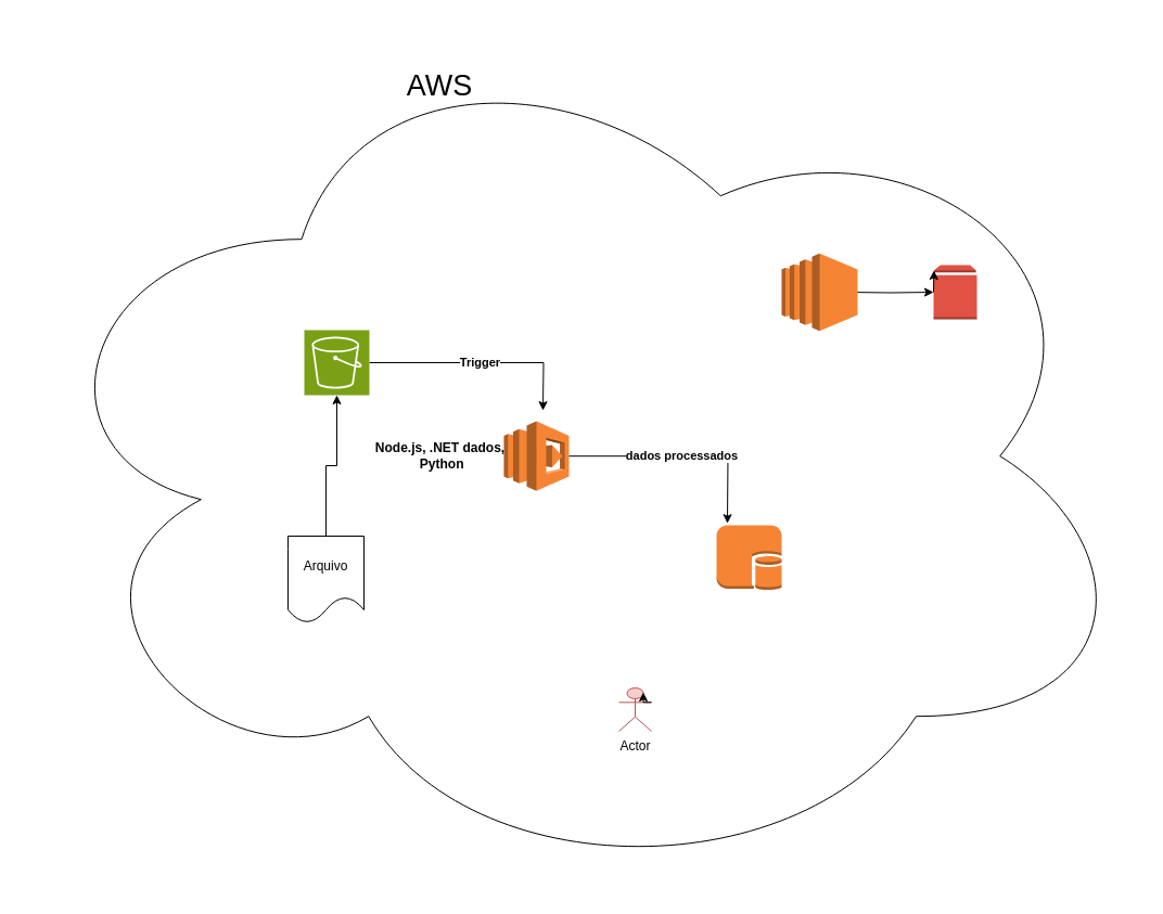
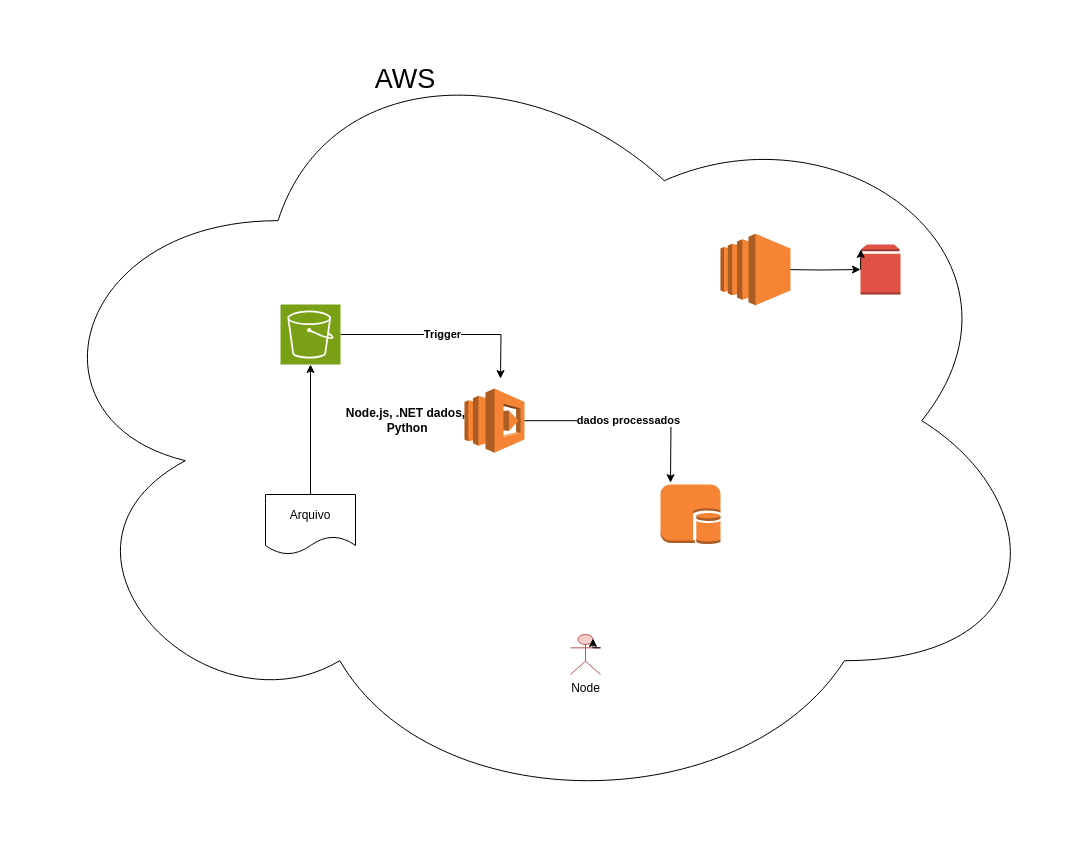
- <mxCell id="8" value="Arquivo" style="shape=document;whiteSpace=wrap;html=1;boundedLbl=1;" vertex="1" parent="1"><mxGeometry x="265" y="494" width="70" height="80" as="geometry" /></mxCell>
+ <mxCell id="8" value="Arquivo" style="shape=document;whiteSpace=wrap;html=1;boundedLbl=1;" vertex="1" parent="1"><mxGeometry x="265" y="494" width="90" height="60" as="geometry" /></mxCell>
- <mxCell id="6" value="Actor" style="shape=umlActor;verticalLabelPosition=bottom;verticalAlign=top;html=1;outlineConnect=0;fillColor=#f8cecc;strokeColor=#b85450;" vertex="1" parent="1"><mxGeometry x="570" y="634" width="30" height="40" as="geometry" /></mxCell>
+ <mxCell id="6" value="Node" style="shape=umlActor;verticalLabelPosition=bottom;verticalAlign=top;html=1;outlineConnect=0;fillColor=#f8cecc;strokeColor=#b85450;" vertex="1" parent="1"><mxGeometry x="570" y="634" width="30" height="40" as="geometry" /></mxCell>
